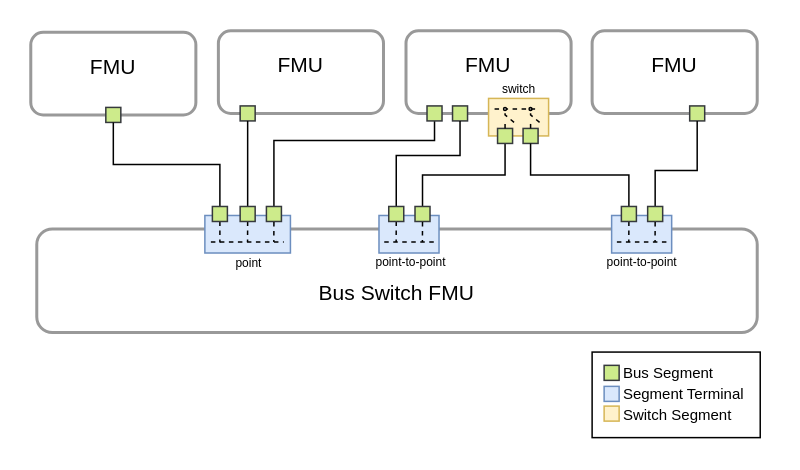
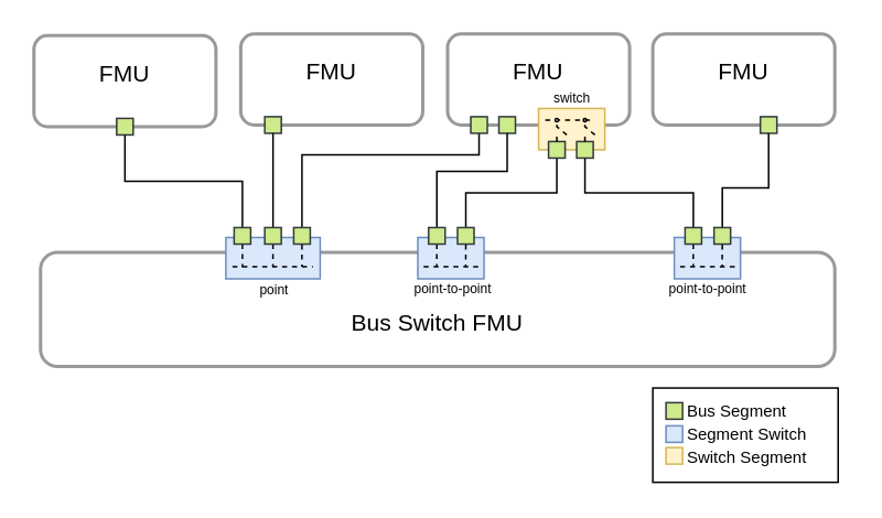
- <mxCell id="68" value="Segment Terminal" style="text;html=1;align=left;verticalAlign=middle;resizable=0;points=[];autosize=1;strokeColor=none;fillColor=none;fontSize=10;container=0;" vertex="1" parent="61"><mxGeometry x="19.0" y="16.85" width="98" height="24" as="geometry" /></mxCell>
+ <mxCell id="68" value="Segment Switch" style="text;html=1;align=left;verticalAlign=middle;resizable=0;points=[];autosize=1;strokeColor=none;fillColor=none;fontSize=10;container=0;" vertex="1" parent="61"><mxGeometry x="19.0" y="16.85" width="98" height="24" as="geometry" /></mxCell>
